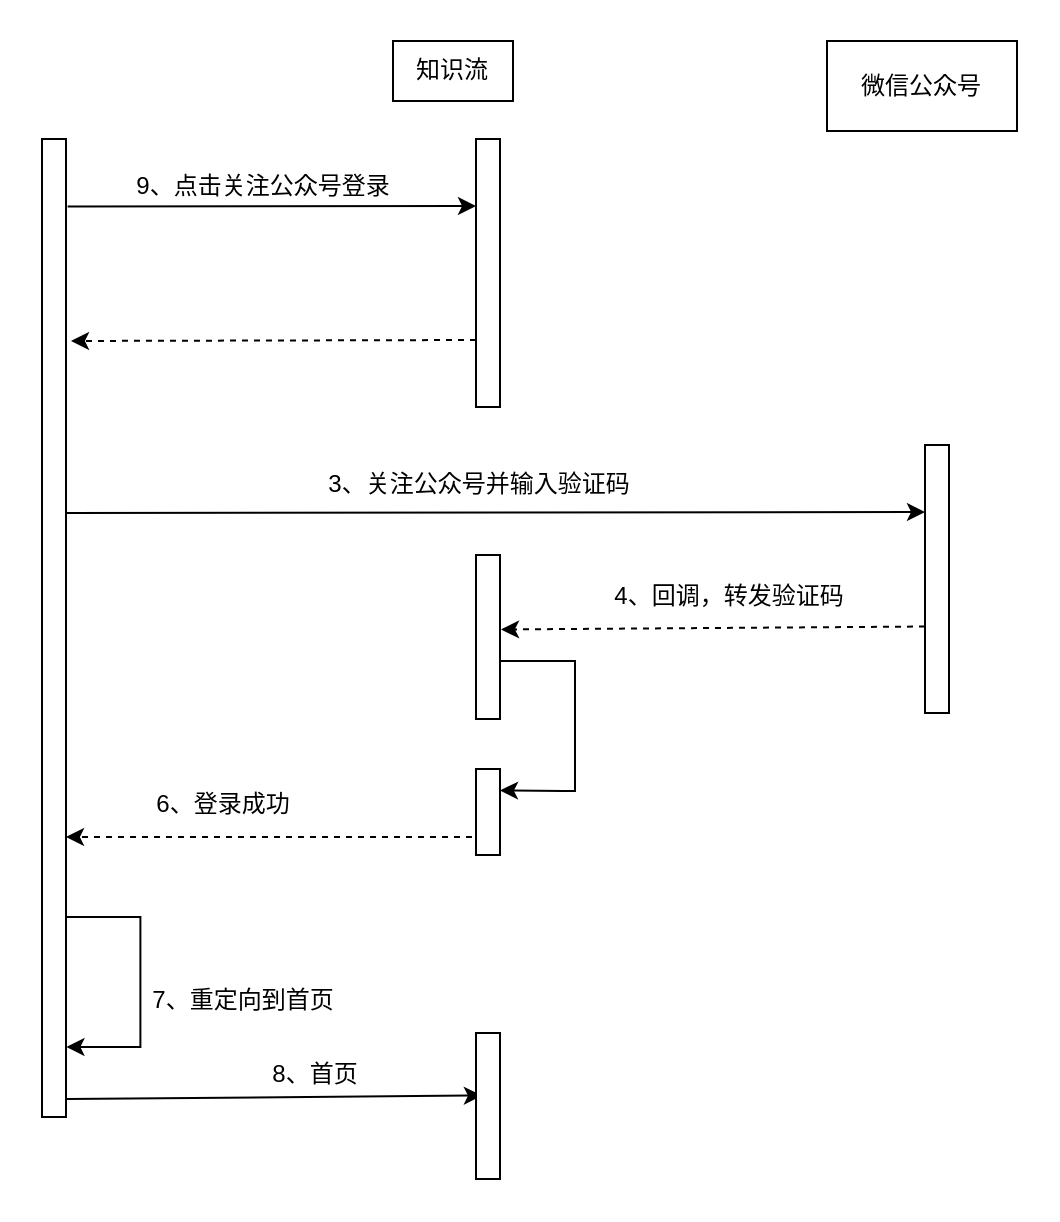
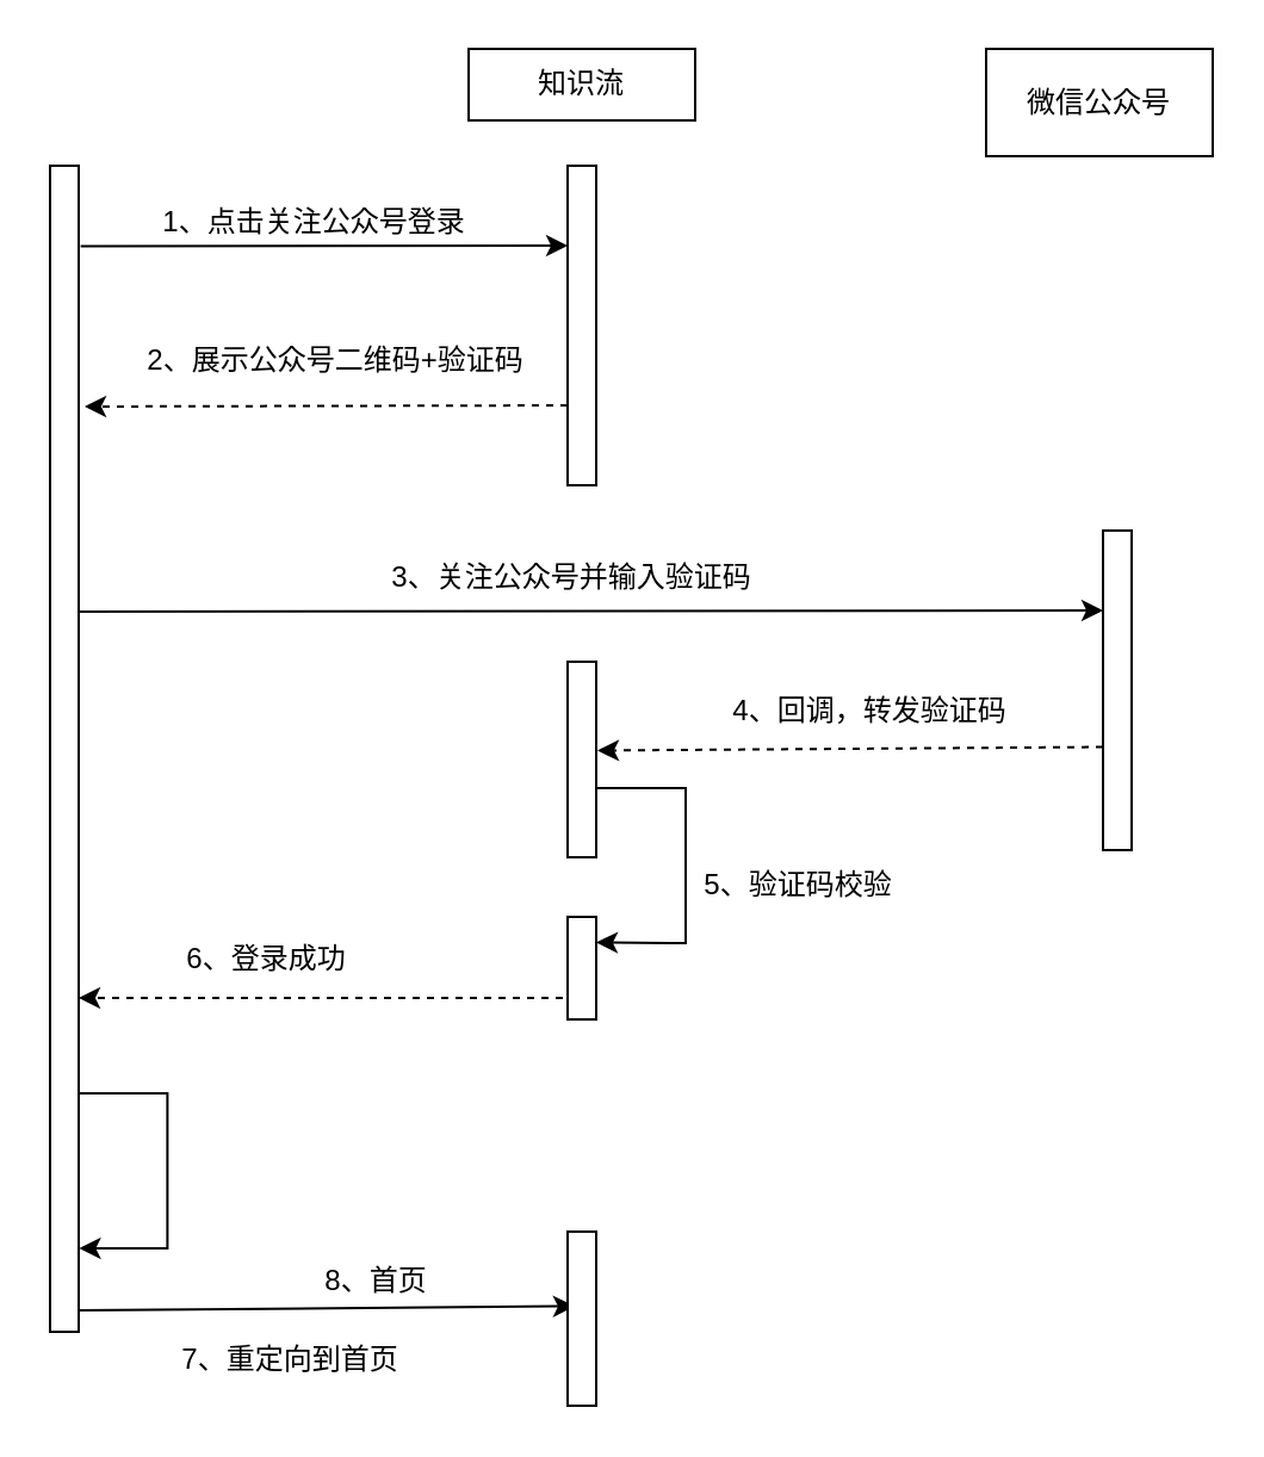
- <mxCell id="3" value="知识流" style="rounded=0;whiteSpace=wrap;html=1;" vertex="1" parent="1"><mxGeometry x="196" y="20" width="60" height="30" as="geometry" /></mxCell>
+ <mxCell id="3" value="知识流" style="rounded=0;whiteSpace=wrap;html=1;" vertex="1" parent="1"><mxGeometry x="196" y="20" width="95" height="30" as="geometry" /></mxCell>
- <mxCell id="6" value="9、点击关注公众号登录" style="text;html=1;align=center;verticalAlign=middle;resizable=0;points=[];autosize=1;strokeColor=none;fillColor=none;" vertex="1" parent="1"><mxGeometry x="58" y="80" width="145" height="26" as="geometry" /></mxCell>
+ <mxCell id="6" value="1、点击关注公众号登录" style="text;html=1;align=center;verticalAlign=middle;resizable=0;points=[];autosize=1;strokeColor=none;fillColor=none;" vertex="1" parent="1"><mxGeometry x="58" y="80" width="145" height="26" as="geometry" /></mxCell>
+ <mxCell id="9" value="2、展示公众号二维码+验证码" style="text;html=1;align=center;verticalAlign=middle;resizable=0;points=[];autosize=1;strokeColor=none;fillColor=none;" vertex="1" parent="1"><mxGeometry x="52" y="138" width="176" height="26" as="geometry" /></mxCell>
+ <mxCell id="18" value="5、验证码校验" style="text;html=1;align=center;verticalAlign=middle;resizable=0;points=[];autosize=1;strokeColor=none;fillColor=none;" vertex="1" parent="1"><mxGeometry x="285" y="358" width="97" height="26" as="geometry" /></mxCell>
- <mxCell id="22" value="7、重定向到首页" style="text;html=1;align=center;verticalAlign=middle;resizable=0;points=[];autosize=1;strokeColor=none;fillColor=none;" vertex="1" parent="1"><mxGeometry x="66" y="487" width="109" height="26" as="geometry" /></mxCell>
+ <mxCell id="22" value="7、重定向到首页" style="text;html=1;align=center;verticalAlign=middle;resizable=0;points=[];autosize=1;strokeColor=none;fillColor=none;" vertex="1" parent="1"><mxGeometry x="66" y="557" width="109" height="26" as="geometry" /></mxCell>
